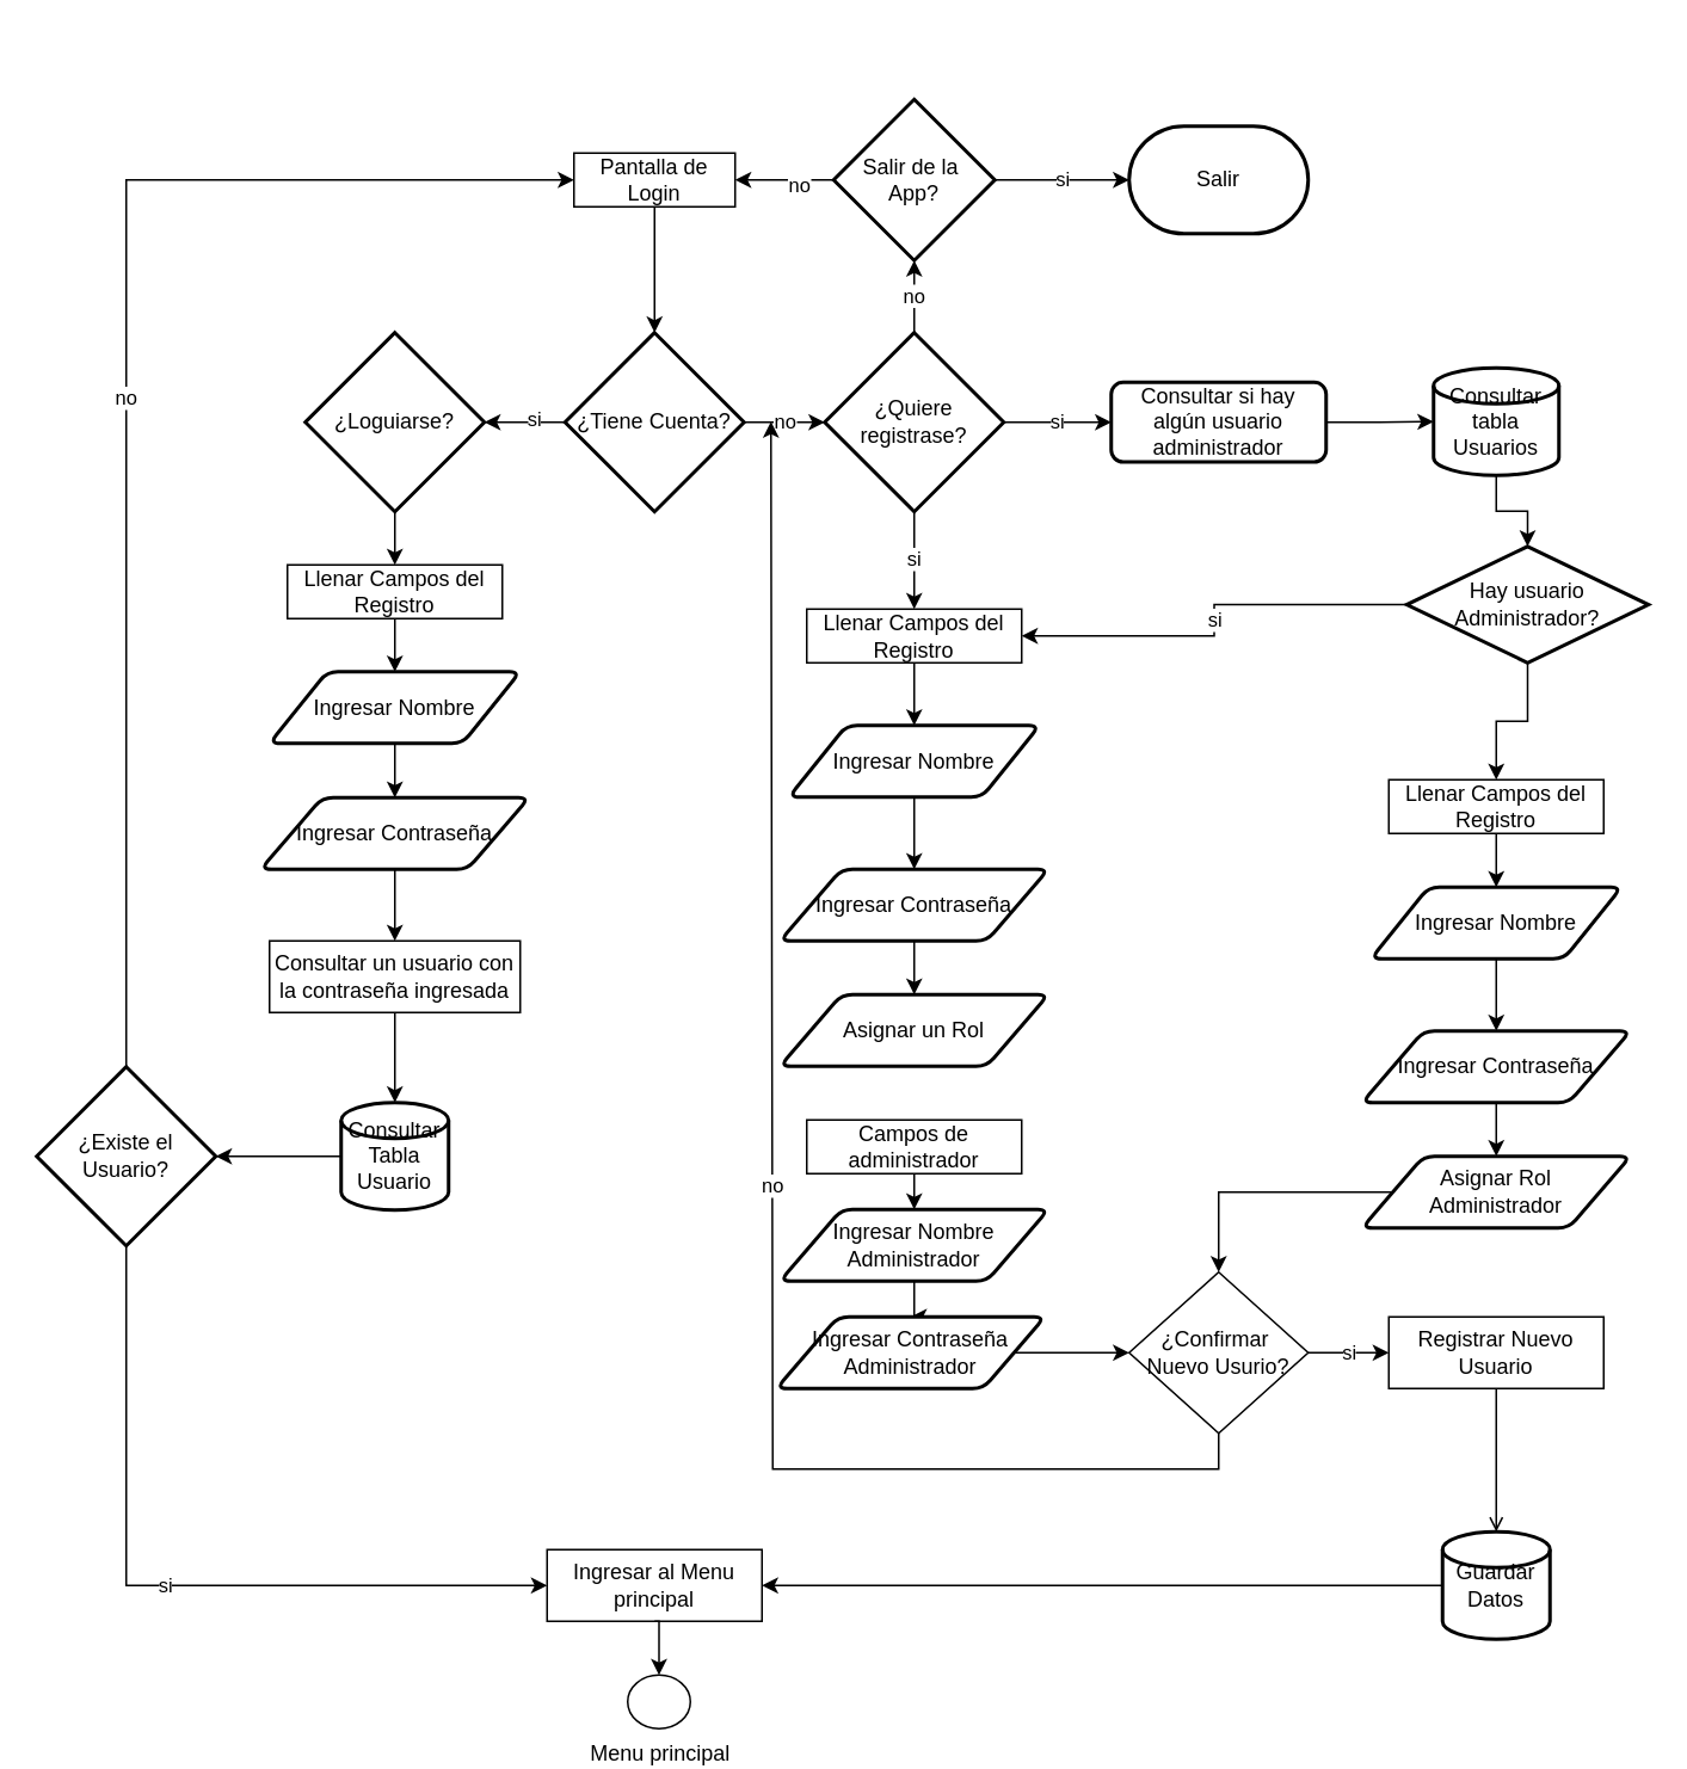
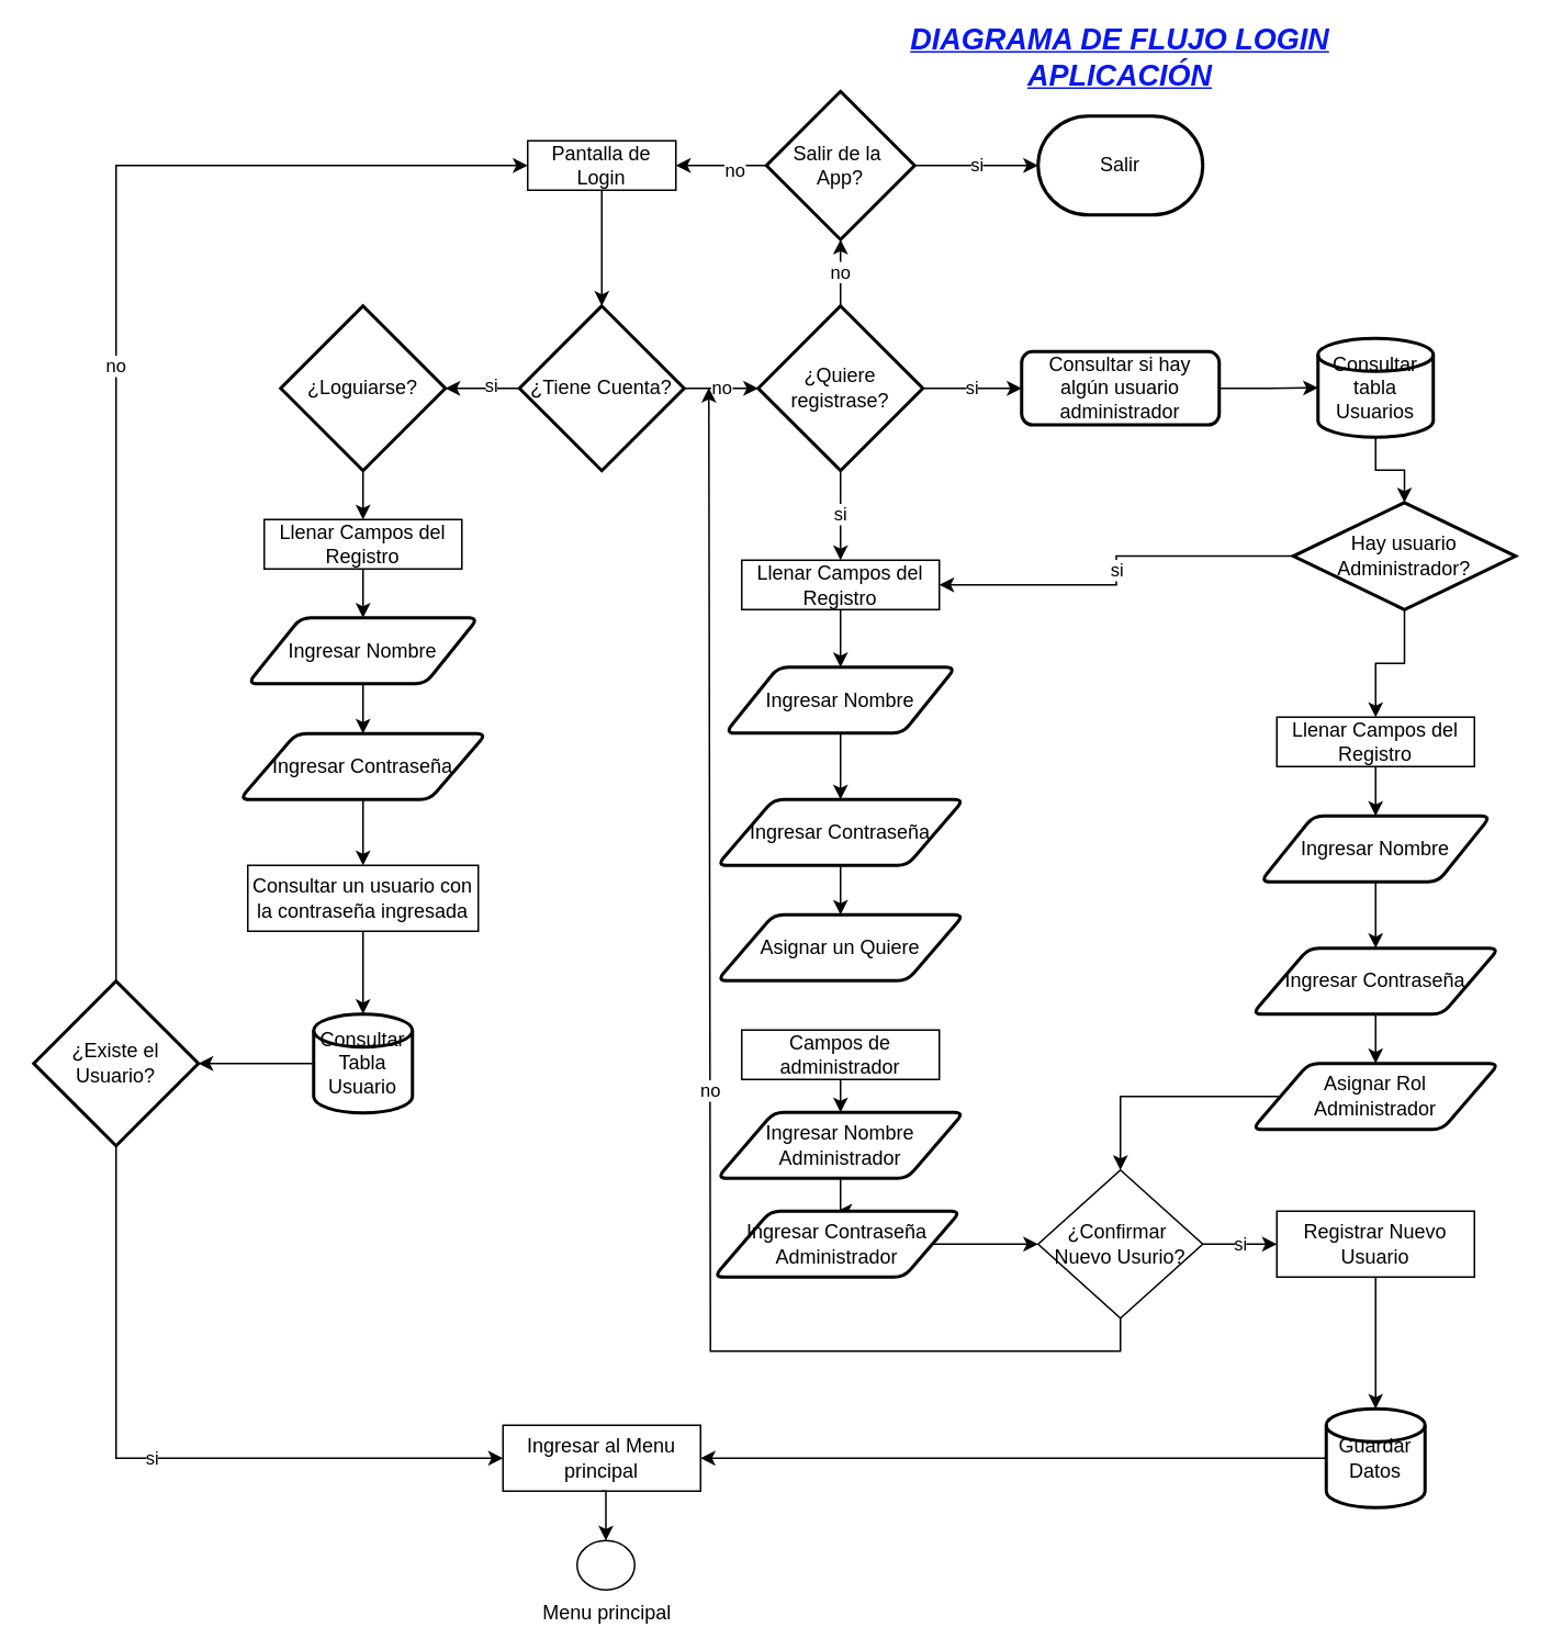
+ <mxCell id="71" value="&lt;font style=&quot;font-size: 18px;&quot;&gt;DIAGRAMA DE FLUJO LOGIN APLICACIÓN&lt;/font&gt;" style="text;html=1;align=center;verticalAlign=middle;whiteSpace=wrap;rounded=0;fontColor=light-dark(#0918ec, #ededed);fontStyle=7" vertex="1" parent="1"><mxGeometry x="540" y="20" width="280" height="30" as="geometry" /></mxCell>
- <mxCell id="31" value="Asignar un Rol" style="shape=parallelogram;html=1;strokeWidth=2;perimeter=parallelogramPerimeter;whiteSpace=wrap;rounded=1;arcSize=12;size=0.23;" parent="1" vertex="1"><mxGeometry x="435" y="555" width="150" height="40" as="geometry" /></mxCell>
+ <mxCell id="31" value="Asignar un Quiere" style="shape=parallelogram;html=1;strokeWidth=2;perimeter=parallelogramPerimeter;whiteSpace=wrap;rounded=1;arcSize=12;size=0.23;" parent="1" vertex="1"><mxGeometry x="435" y="555" width="150" height="40" as="geometry" /></mxCell>
- <mxCell id="56" style="edgeStyle=orthogonalEdgeStyle;rounded=0;orthogonalLoop=1;jettySize=auto;html=1;exitX=0.5;exitY=1;exitDx=0;exitDy=0;entryX=0.5;entryY=0;entryDx=0;entryDy=0;entryPerimeter=0;endArrow=open;" parent="1" source="53" target="55" edge="1"><mxGeometry relative="1" as="geometry" /></mxCell>
+ <mxCell id="56" style="edgeStyle=orthogonalEdgeStyle;rounded=0;orthogonalLoop=1;jettySize=auto;html=1;exitX=0.5;exitY=1;exitDx=0;exitDy=0;entryX=0.5;entryY=0;entryDx=0;entryDy=0;entryPerimeter=0;" parent="1" source="53" target="55" edge="1"><mxGeometry relative="1" as="geometry" /></mxCell>
